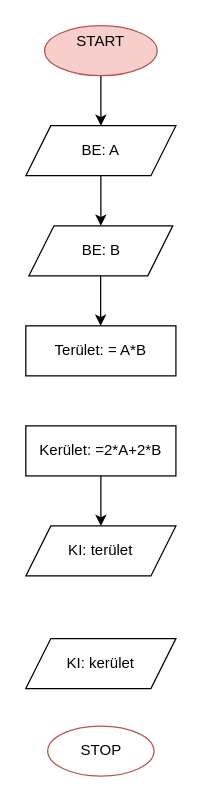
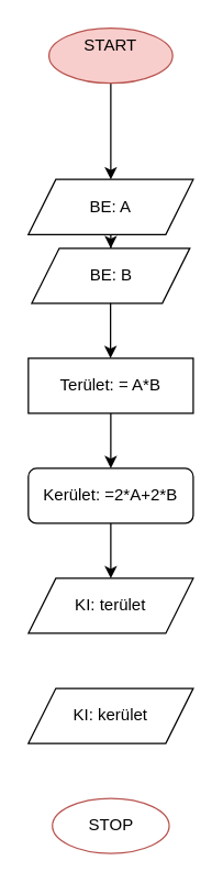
- <mxCell id="5" value="BE: A" style="shape=parallelogram;perimeter=parallelogramPerimeter;whiteSpace=wrap;html=1;fixedSize=1;" vertex="1" parent="1"><mxGeometry x="20" y="100" width="120" height="40" as="geometry" /></mxCell>
+ <mxCell id="5" value="BE: A" style="shape=parallelogram;perimeter=parallelogramPerimeter;whiteSpace=wrap;html=1;fixedSize=1;" vertex="1" parent="1"><mxGeometry x="20" y="130" width="120" height="40" as="geometry" /></mxCell>
+ <mxCell id="8" value="" style="edgeStyle=orthogonalEdgeStyle;rounded=0;orthogonalLoop=1;jettySize=auto;html=1;" edge="1" parent="1" source="9" target="11"><mxGeometry relative="1" as="geometry" /></mxCell>
- <mxCell id="11" value="Kerület: =2*A+2*B" style="whiteSpace=wrap;html=1;" vertex="1" parent="1"><mxGeometry x="20" y="340" width="120" height="40" as="geometry" /></mxCell>
+ <mxCell id="11" value="Kerület: =2*A+2*B" style="whiteSpace=wrap;html=1;rounded=1;" vertex="1" parent="1"><mxGeometry x="20" y="340" width="120" height="40" as="geometry" /></mxCell>
- <mxCell id="13" value="KI: kerület" style="shape=parallelogram;perimeter=parallelogramPerimeter;whiteSpace=wrap;html=1;fixedSize=1;" vertex="1" parent="1"><mxGeometry x="20" y="510" width="120" height="40" as="geometry" /></mxCell>
+ <mxCell id="13" value="KI: kerület" style="shape=parallelogram;perimeter=parallelogramPerimeter;whiteSpace=wrap;html=1;fixedSize=1;" vertex="1" parent="1"><mxGeometry x="20" y="500" width="120" height="40" as="geometry" /></mxCell>
